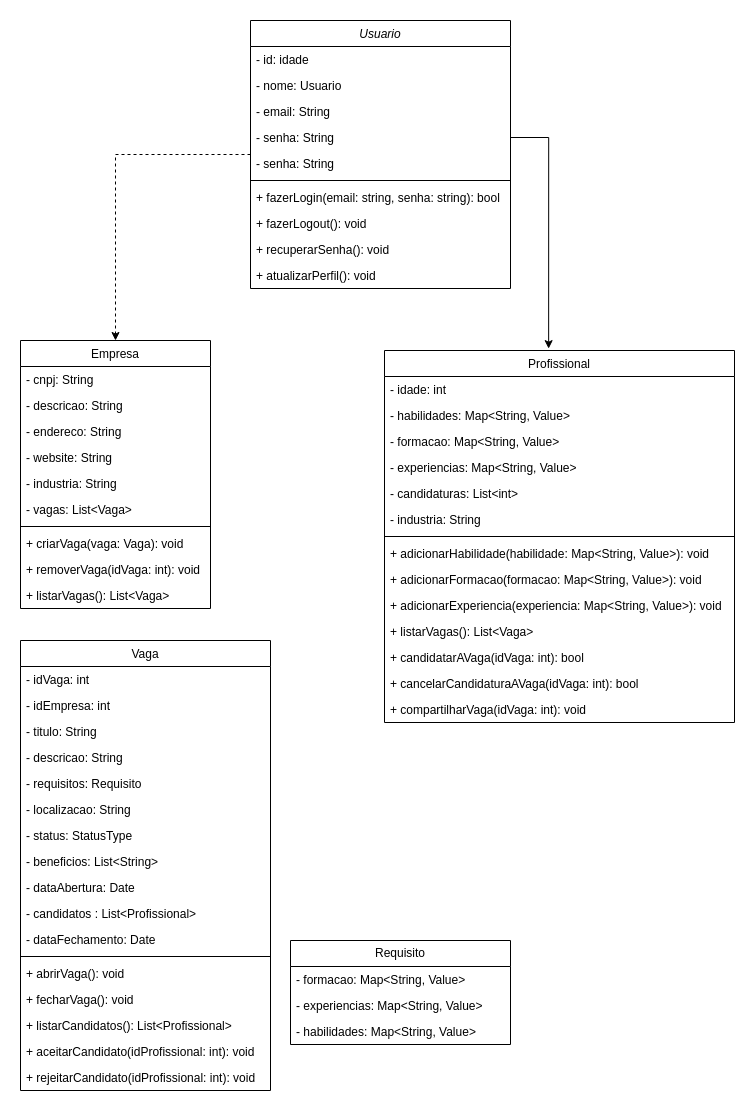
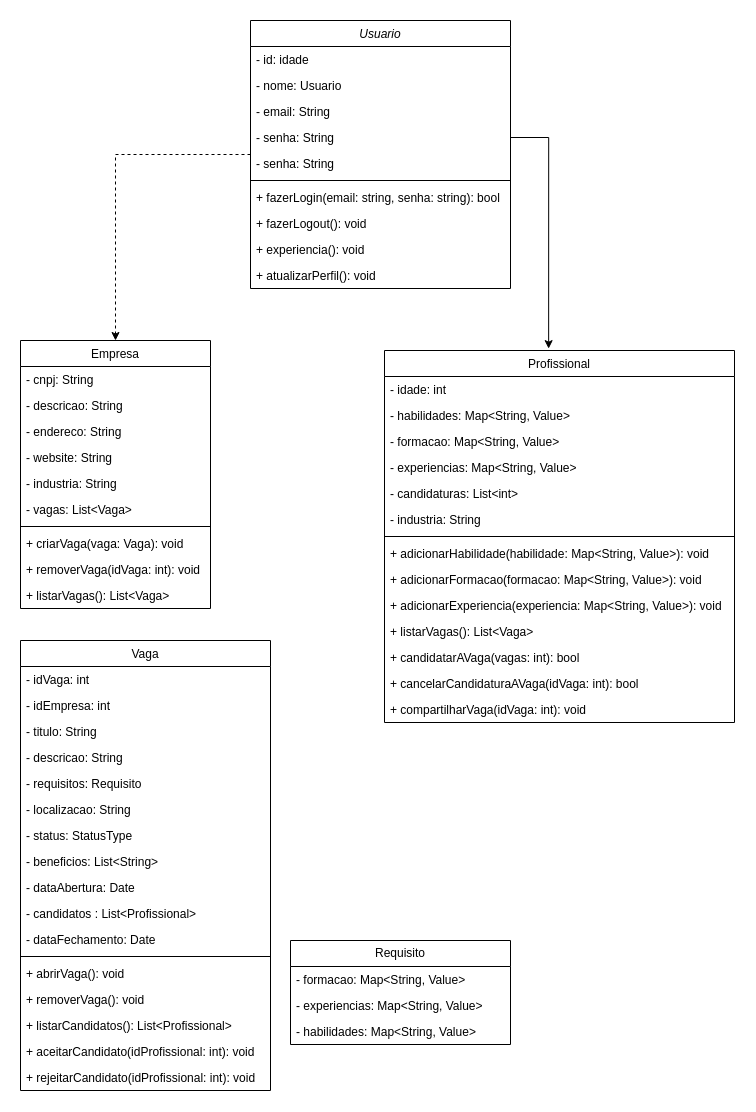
- <mxCell id="12" value="+ recuperarSenha(): void" style="text;align=left;verticalAlign=top;spacingLeft=4;spacingRight=4;overflow=hidden;rotatable=0;points=[[0,0.5],[1,0.5]];portConstraint=eastwest;rounded=0;shadow=0;html=0;" parent="3" vertex="1"><mxGeometry y="216" width="260" height="26" as="geometry" /></mxCell>
+ <mxCell id="12" value="+ experiencia(): void" style="text;align=left;verticalAlign=top;spacingLeft=4;spacingRight=4;overflow=hidden;rotatable=0;points=[[0,0.5],[1,0.5]];portConstraint=eastwest;rounded=0;shadow=0;html=0;" parent="3" vertex="1"><mxGeometry y="216" width="260" height="26" as="geometry" /></mxCell>
- <mxCell id="37" value="+ candidatarAVaga(idVaga: int): bool " style="text;align=left;verticalAlign=top;spacingLeft=4;spacingRight=4;overflow=hidden;rotatable=0;points=[[0,0.5],[1,0.5]];portConstraint=eastwest;rounded=0;shadow=0;html=0;" parent="25" vertex="1"><mxGeometry y="294" width="350" height="26" as="geometry" /></mxCell>
+ <mxCell id="37" value="+ candidatarAVaga(vagas: int): bool " style="text;align=left;verticalAlign=top;spacingLeft=4;spacingRight=4;overflow=hidden;rotatable=0;points=[[0,0.5],[1,0.5]];portConstraint=eastwest;rounded=0;shadow=0;html=0;" parent="25" vertex="1"><mxGeometry y="294" width="350" height="26" as="geometry" /></mxCell>
- <mxCell id="54" value="+ fecharVaga(): void " style="text;align=left;verticalAlign=top;spacingLeft=4;spacingRight=4;overflow=hidden;rotatable=0;points=[[0,0.5],[1,0.5]];portConstraint=eastwest;rounded=0;shadow=0;html=0;" parent="40" vertex="1"><mxGeometry y="346" width="250" height="26" as="geometry" /></mxCell>
+ <mxCell id="54" value="+ removerVaga(): void " style="text;align=left;verticalAlign=top;spacingLeft=4;spacingRight=4;overflow=hidden;rotatable=0;points=[[0,0.5],[1,0.5]];portConstraint=eastwest;rounded=0;shadow=0;html=0;" parent="40" vertex="1"><mxGeometry y="346" width="250" height="26" as="geometry" /></mxCell>
